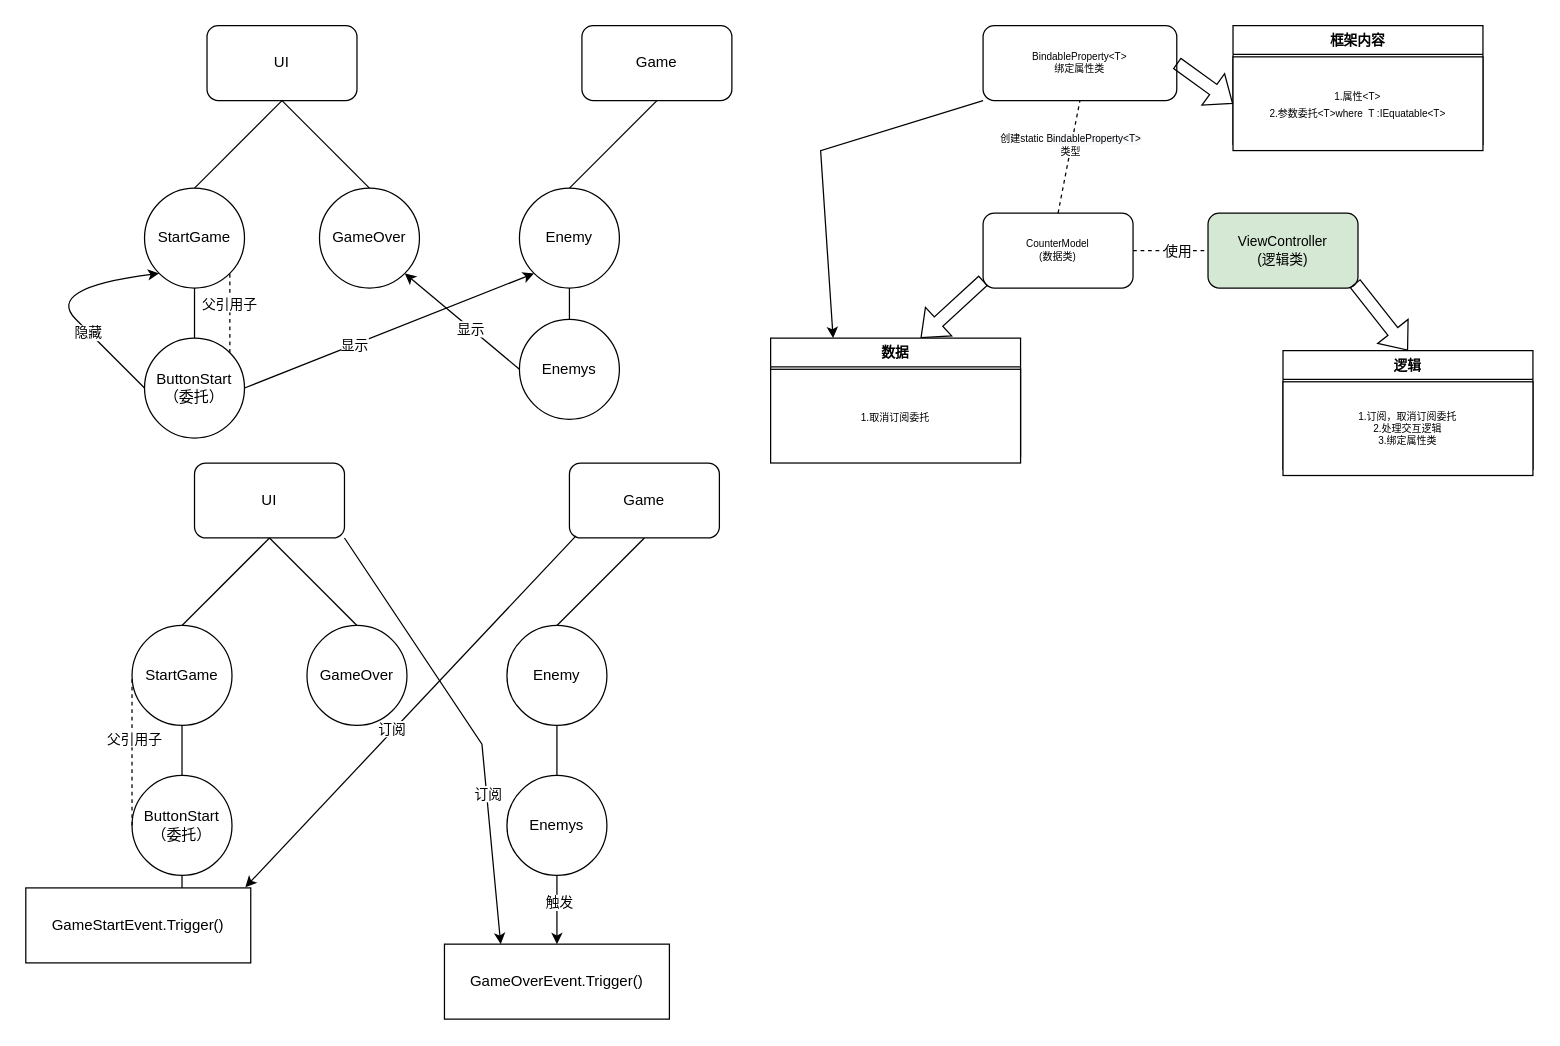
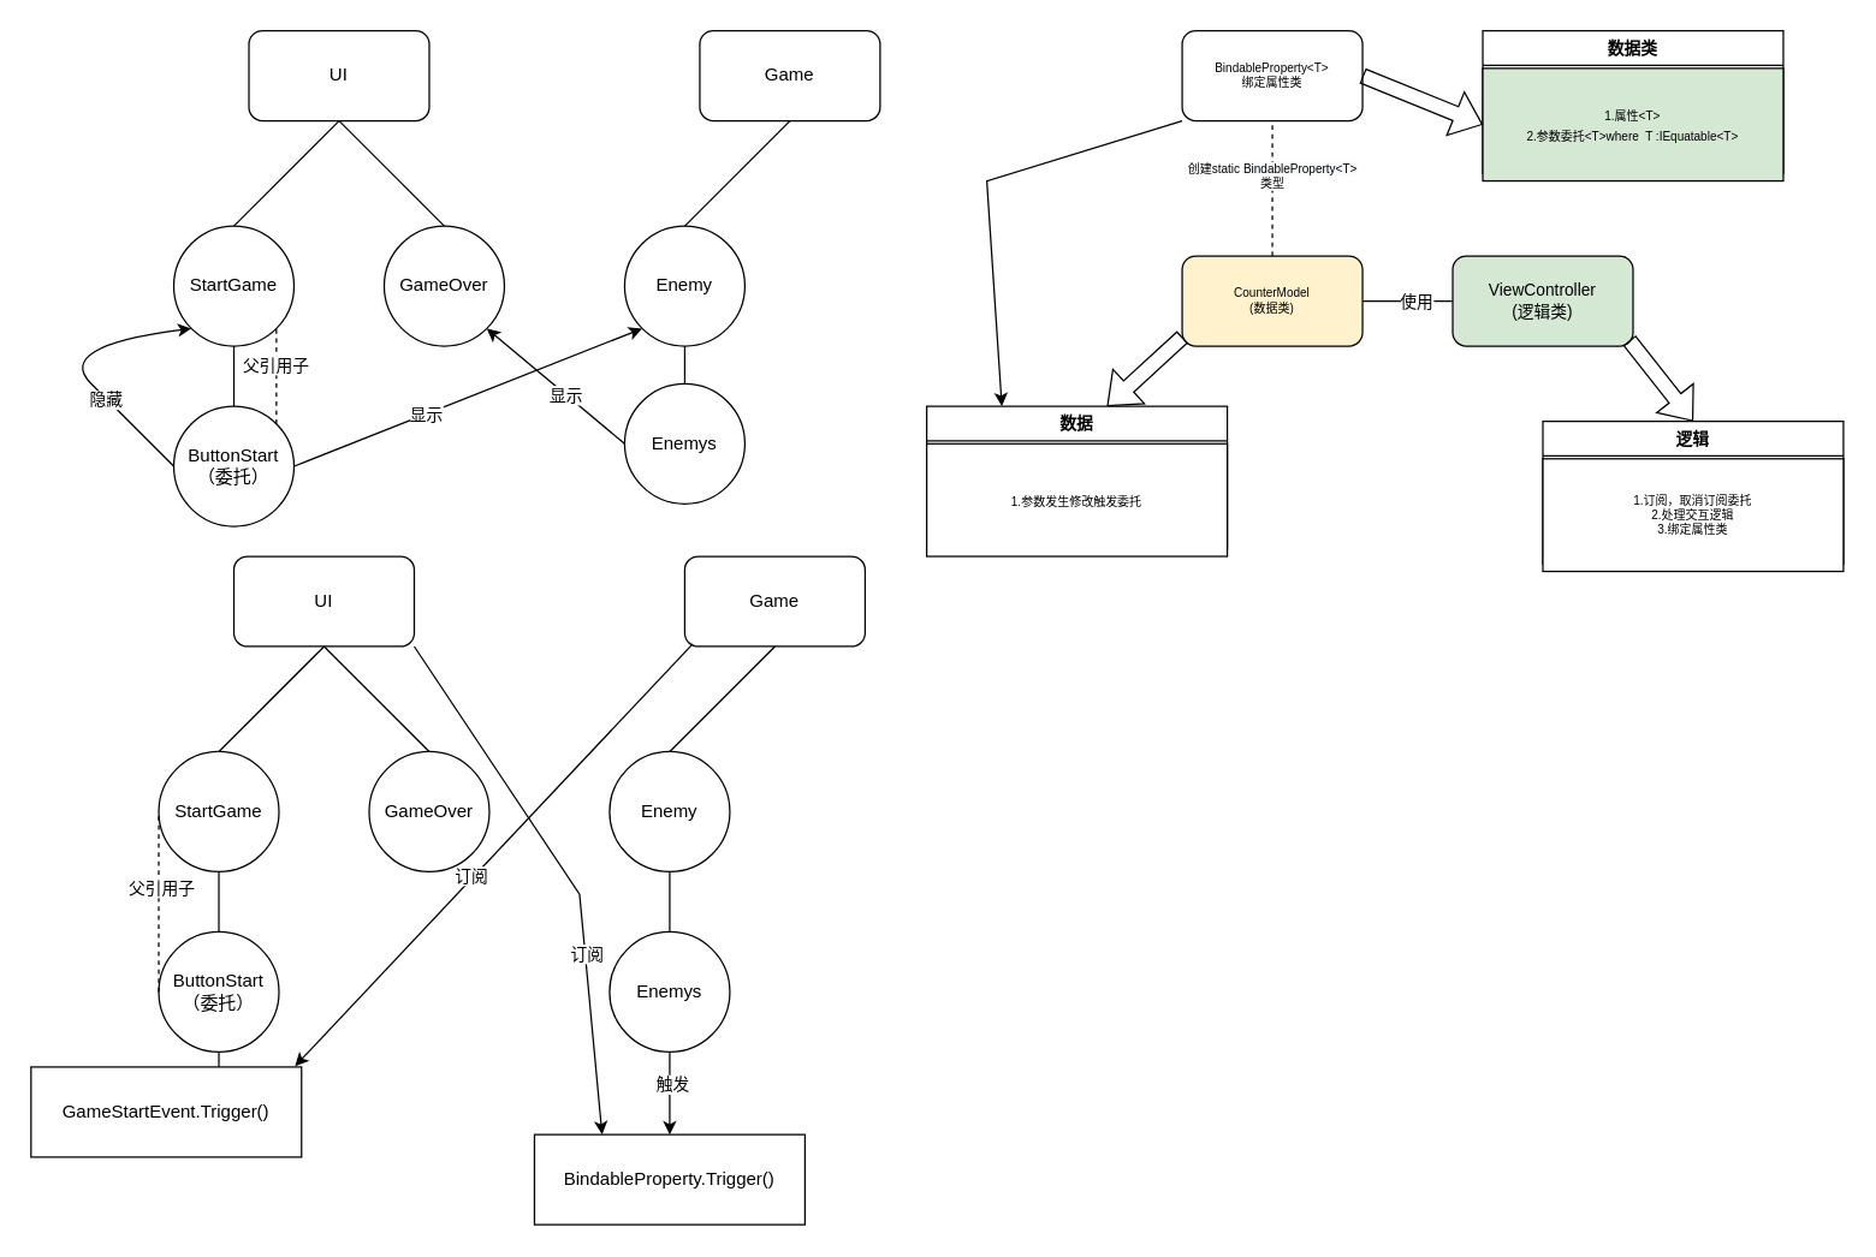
- <mxCell id="60" value="框架内容" style="swimlane;fontSize=11;" vertex="1" parent="1"><mxGeometry x="986" y="20" width="200" height="95" as="geometry" /></mxCell>
+ <mxCell id="60" value="数据类" style="swimlane;fontSize=11;" vertex="1" parent="1"><mxGeometry x="986" y="20" width="200" height="95" as="geometry" /></mxCell>
- <mxCell id="46" value="BindableProperty&amp;lt;T&amp;gt;&lt;br style=&quot;font-size: 8px&quot;&gt;绑定属性类" style="rounded=1;whiteSpace=wrap;html=1;fontSize=8;" vertex="1" parent="1"><mxGeometry x="786" y="20" width="155" height="60" as="geometry" /></mxCell>
+ <mxCell id="46" value="BindableProperty&amp;lt;T&amp;gt;&lt;br style=&quot;font-size: 8px&quot;&gt;绑定属性类" style="rounded=1;whiteSpace=wrap;html=1;fontSize=8;" vertex="1" parent="1"><mxGeometry x="786" y="20" width="120" height="60" as="geometry" /></mxCell>
- <mxCell id="61" value="&lt;span style=&quot;font-size: 8px&quot;&gt;1.属性&amp;lt;T&amp;gt;&lt;/span&gt;&lt;br style=&quot;font-size: 8px&quot;&gt;&lt;span style=&quot;font-size: 8px&quot;&gt;2.参数委托&amp;lt;T&amp;gt;where&amp;nbsp; T :IEquatable&amp;lt;T&amp;gt;&lt;/span&gt;" style="whiteSpace=wrap;html=1;fontSize=11;" vertex="1" parent="60"><mxGeometry y="25" width="200" height="75" as="geometry" /></mxCell>
+ <mxCell id="61" value="&lt;span style=&quot;font-size: 8px&quot;&gt;1.属性&amp;lt;T&amp;gt;&lt;/span&gt;&lt;br style=&quot;font-size: 8px&quot;&gt;&lt;span style=&quot;font-size: 8px&quot;&gt;2.参数委托&amp;lt;T&amp;gt;where&amp;nbsp; T :IEquatable&amp;lt;T&amp;gt;&lt;/span&gt;" style="whiteSpace=wrap;html=1;fontSize=11;fillColor=#d5e8d4;" vertex="1" parent="60"><mxGeometry y="25" width="200" height="75" as="geometry" /></mxCell>
- <mxCell id="47" value="CounterModel&lt;br style=&quot;font-size: 8px&quot;&gt;(数据类)&lt;br style=&quot;font-size: 8px&quot;&gt;" style="rounded=1;whiteSpace=wrap;html=1;fontSize=8;" vertex="1" parent="1"><mxGeometry x="786" y="170" width="120" height="60" as="geometry" /></mxCell>
+ <mxCell id="47" value="CounterModel&lt;br style=&quot;font-size: 8px&quot;&gt;(数据类)&lt;br style=&quot;font-size: 8px&quot;&gt;" style="rounded=1;whiteSpace=wrap;html=1;fontSize=8;fillColor=#fff2cc;" vertex="1" parent="1"><mxGeometry x="786" y="170" width="120" height="60" as="geometry" /></mxCell>
- <mxCell id="50" value="" style="endArrow=none;dashed=1;html=1;rounded=0;exitX=1;exitY=0.5;exitDx=0;exitDy=0;entryX=0;entryY=0.5;entryDx=0;entryDy=0;" edge="1" parent="1" source="47" target="52"><mxGeometry width="50" height="50" relative="1" as="geometry"><mxPoint x="956" y="220" as="sourcePoint" /><mxPoint x="966" y="200" as="targetPoint" /></mxGeometry></mxCell>
+ <mxCell id="50" value="" style="endArrow=none;dashed=0;html=1;rounded=0;exitX=1;exitY=0.5;exitDx=0;exitDy=0;entryX=0;entryY=0.5;entryDx=0;entryDy=0;" edge="1" parent="1" source="47" target="52"><mxGeometry width="50" height="50" relative="1" as="geometry"><mxPoint x="956" y="220" as="sourcePoint" /><mxPoint x="966" y="200" as="targetPoint" /></mxGeometry></mxCell>
- <mxCell id="55" value="&lt;span style=&quot;font-size: 8px&quot;&gt;1.取消订阅委托&lt;/span&gt;" style="whiteSpace=wrap;html=1;fontSize=11;" vertex="1" parent="54"><mxGeometry y="25" width="200" height="75" as="geometry" /></mxCell>
+ <mxCell id="55" value="&lt;span style=&quot;font-size: 8px&quot;&gt;1.参数发生修改触发委托&lt;/span&gt;" style="whiteSpace=wrap;html=1;fontSize=11;" vertex="1" parent="54"><mxGeometry y="25" width="200" height="75" as="geometry" /></mxCell>
- <mxCell id="43" value="GameOverEvent.Trigger()" style="rounded=0;whiteSpace=wrap;html=1;" parent="1" vertex="1"><mxGeometry x="355" y="755" width="180" height="60" as="geometry" /></mxCell>
+ <mxCell id="43" value="BindableProperty.Trigger()" style="rounded=0;whiteSpace=wrap;html=1;" parent="1" vertex="1"><mxGeometry x="355" y="755" width="180" height="60" as="geometry" /></mxCell>
